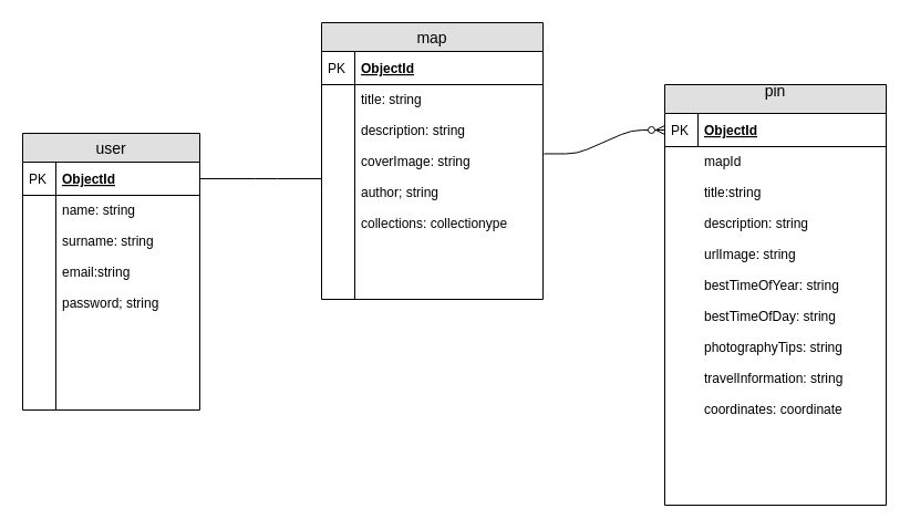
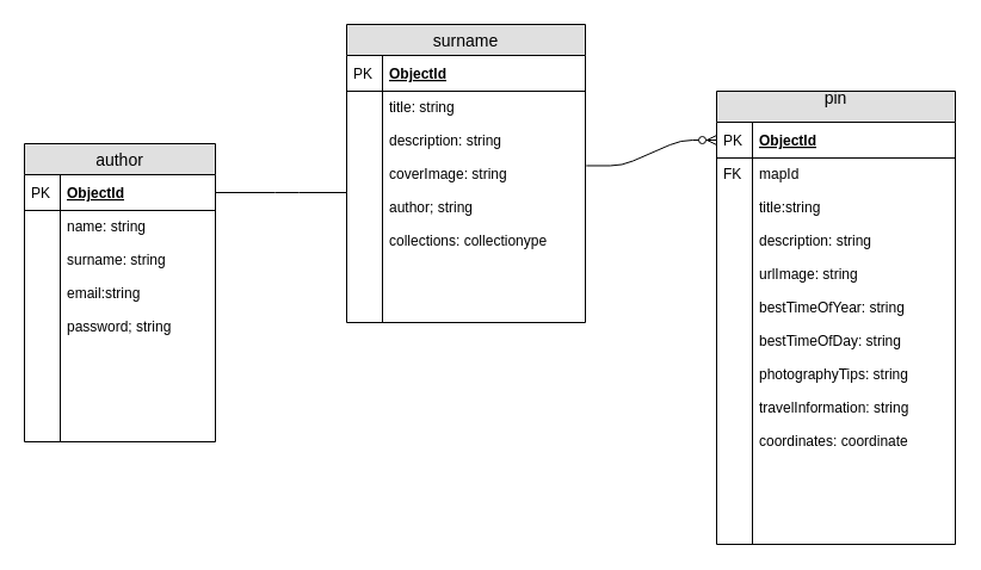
- <mxCell id="7" value="map" style="swimlane;fontStyle=0;childLayout=stackLayout;horizontal=1;startSize=26;fillColor=#e0e0e0;horizontalStack=0;resizeParent=1;resizeParentMax=0;resizeLast=0;collapsible=1;marginBottom=0;swimlaneFillColor=#ffffff;align=center;fontSize=14;" vertex="1" parent="1"><mxGeometry x="290" y="20" width="200" height="250" as="geometry" /></mxCell>
+ <mxCell id="7" value="surname" style="swimlane;fontStyle=0;childLayout=stackLayout;horizontal=1;startSize=26;fillColor=#e0e0e0;horizontalStack=0;resizeParent=1;resizeParentMax=0;resizeLast=0;collapsible=1;marginBottom=0;swimlaneFillColor=#ffffff;align=center;fontSize=14;" vertex="1" parent="1"><mxGeometry x="290" y="20" width="200" height="250" as="geometry" /></mxCell>
- <mxCell id="2" value="user" style="swimlane;fontStyle=0;childLayout=stackLayout;horizontal=1;startSize=26;fillColor=#e0e0e0;horizontalStack=0;resizeParent=1;resizeParentMax=0;resizeLast=0;collapsible=1;marginBottom=0;swimlaneFillColor=#ffffff;align=center;fontSize=14;" vertex="1" parent="1"><mxGeometry x="20" y="120" width="160" height="250" as="geometry" /></mxCell>
+ <mxCell id="2" value="author" style="swimlane;fontStyle=0;childLayout=stackLayout;horizontal=1;startSize=26;fillColor=#e0e0e0;horizontalStack=0;resizeParent=1;resizeParentMax=0;resizeLast=0;collapsible=1;marginBottom=0;swimlaneFillColor=#ffffff;align=center;fontSize=14;" vertex="1" parent="1"><mxGeometry x="20" y="120" width="160" height="250" as="geometry" /></mxCell>
+ <mxCell id="17" value="FK" style="shape=partialRectangle;top=0;left=0;bottom=0;fillColor=none;align=left;verticalAlign=top;spacingLeft=4;spacingRight=4;overflow=hidden;rotatable=0;points=[];portConstraint=eastwest;part=1;fontSize=12;" vertex="1" connectable="0" parent="16"><mxGeometry width="30" height="324.0" as="geometry" /></mxCell>
